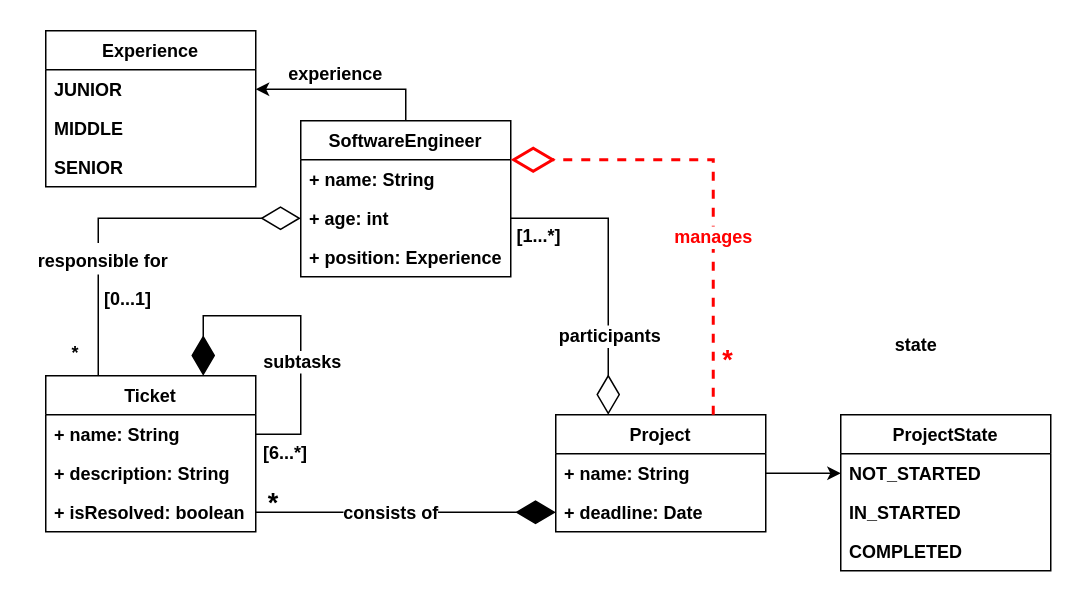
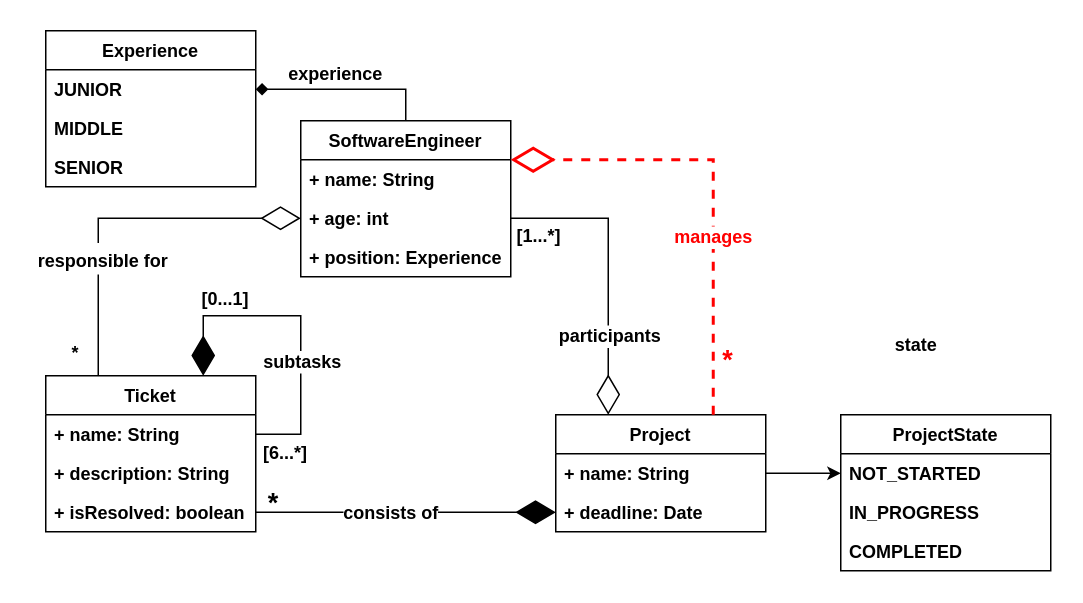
- <mxCell id="2" style="edgeStyle=orthogonalEdgeStyle;rounded=0;orthogonalLoop=1;jettySize=auto;html=1;exitX=0.5;exitY=0;exitDx=0;exitDy=0;entryX=1;entryY=0.5;entryDx=0;entryDy=0;strokeColor=#000000;strokeWidth=1;fontColor=#FF0000;" edge="1" parent="1" source="3" target="37"><mxGeometry relative="1" as="geometry" /></mxCell>
+ <mxCell id="2" style="edgeStyle=orthogonalEdgeStyle;rounded=0;orthogonalLoop=1;jettySize=auto;html=1;exitX=0.5;exitY=0;exitDx=0;exitDy=0;entryX=1;entryY=0.5;entryDx=0;entryDy=0;strokeColor=#000000;strokeWidth=1;fontColor=#FF0000;endArrow=diamond;" edge="1" parent="1" source="3" target="37"><mxGeometry relative="1" as="geometry" /></mxCell>
- <mxCell id="20" value="[0...1]" style="text;html=1;strokeColor=none;fillColor=none;align=center;verticalAlign=middle;whiteSpace=wrap;rounded=0;fontSize=12;fontStyle=1" parent="1" vertex="1"><mxGeometry x="55" y="184" width="60" height="30" as="geometry" /></mxCell>
+ <mxCell id="20" value="[0...1]" style="text;html=1;strokeColor=none;fillColor=none;align=center;verticalAlign=middle;whiteSpace=wrap;rounded=0;fontSize=12;fontStyle=1" parent="1" vertex="1"><mxGeometry x="120" y="184" width="60" height="30" as="geometry" /></mxCell>
- <mxCell id="32" value="IN_STARTED" style="text;strokeColor=none;fillColor=none;align=left;verticalAlign=top;spacingLeft=4;spacingRight=4;overflow=hidden;rotatable=0;points=[[0,0.5],[1,0.5]];portConstraint=eastwest;fontStyle=1" parent="30" vertex="1"><mxGeometry y="52" width="140" height="26" as="geometry" /></mxCell>
+ <mxCell id="32" value="IN_PROGRESS" style="text;strokeColor=none;fillColor=none;align=left;verticalAlign=top;spacingLeft=4;spacingRight=4;overflow=hidden;rotatable=0;points=[[0,0.5],[1,0.5]];portConstraint=eastwest;fontStyle=1" parent="30" vertex="1"><mxGeometry y="52" width="140" height="26" as="geometry" /></mxCell>
